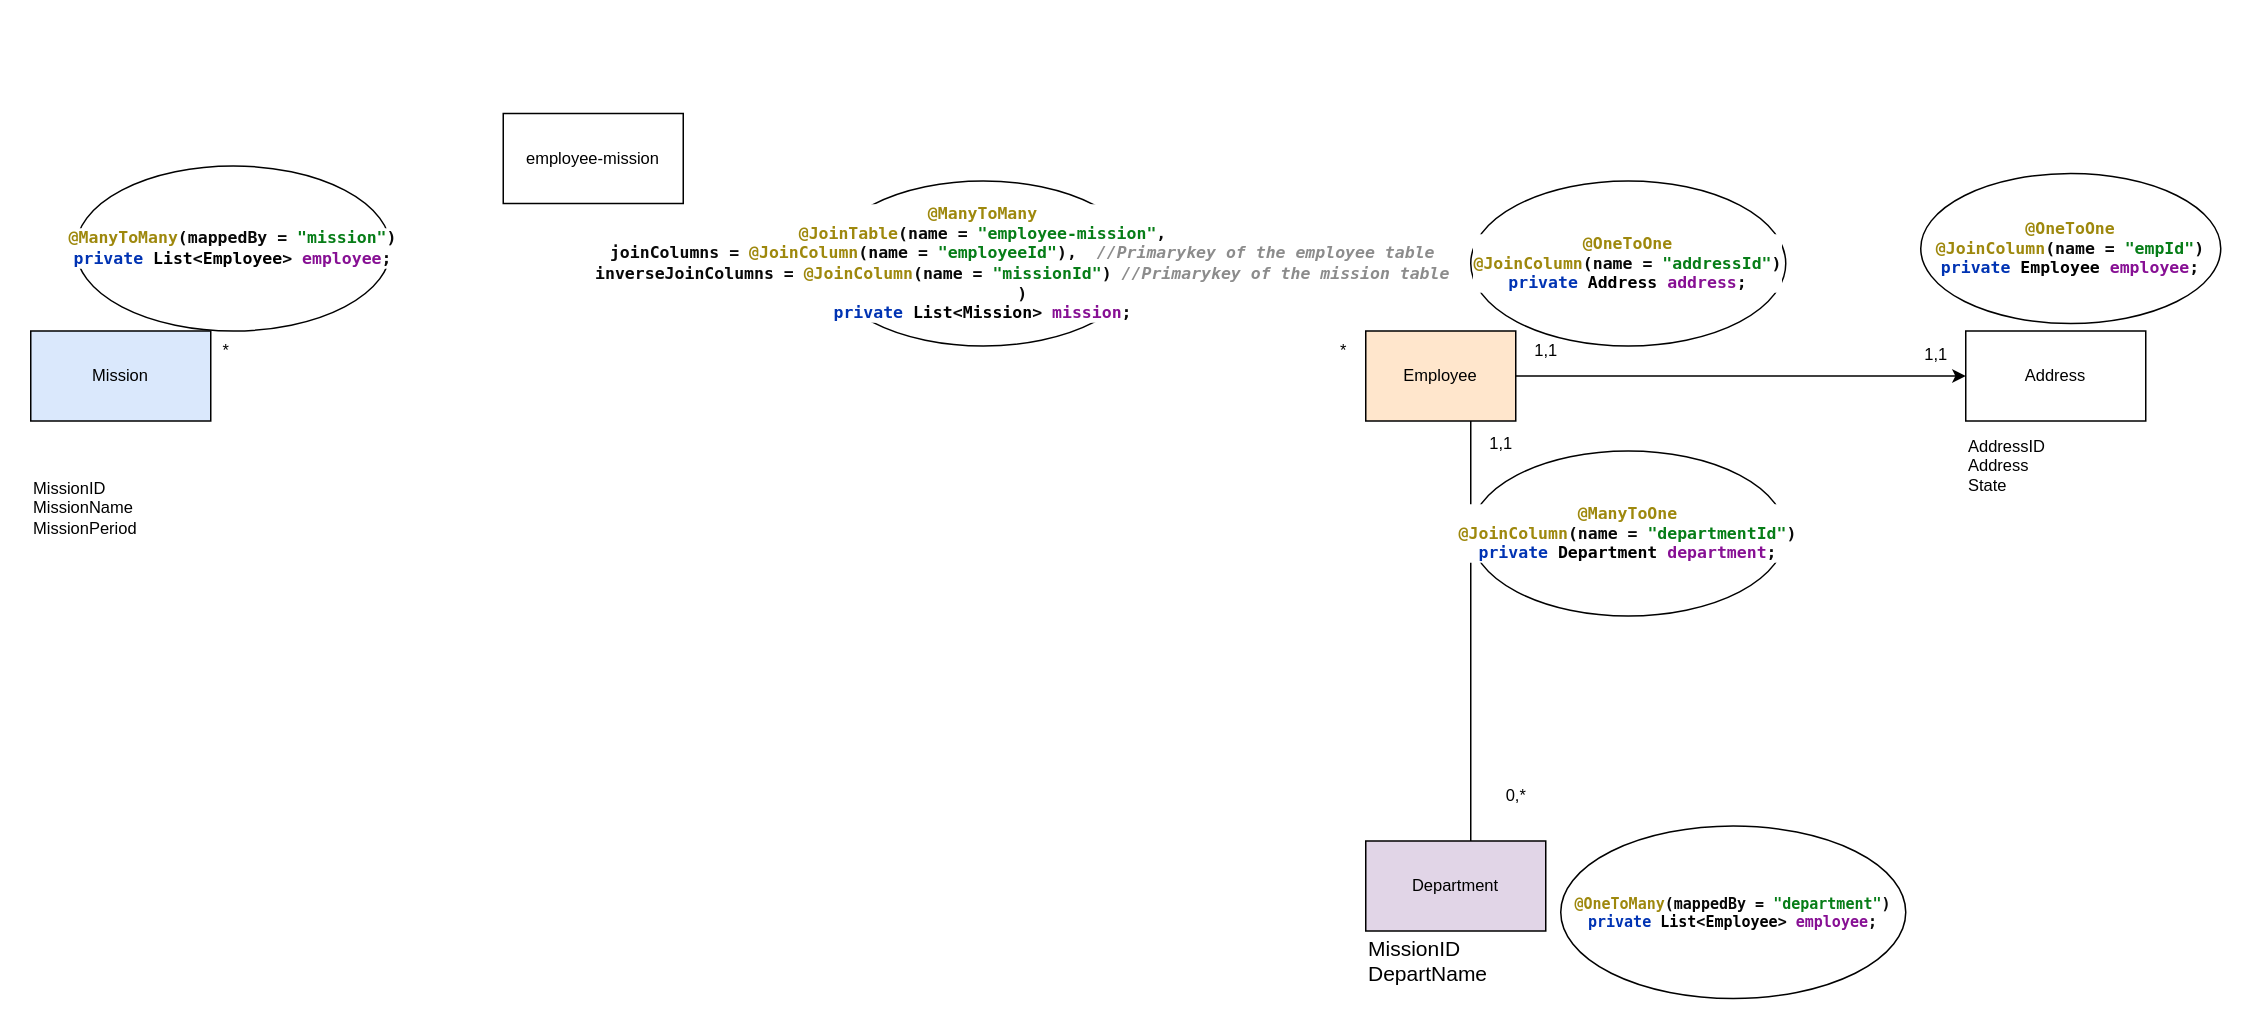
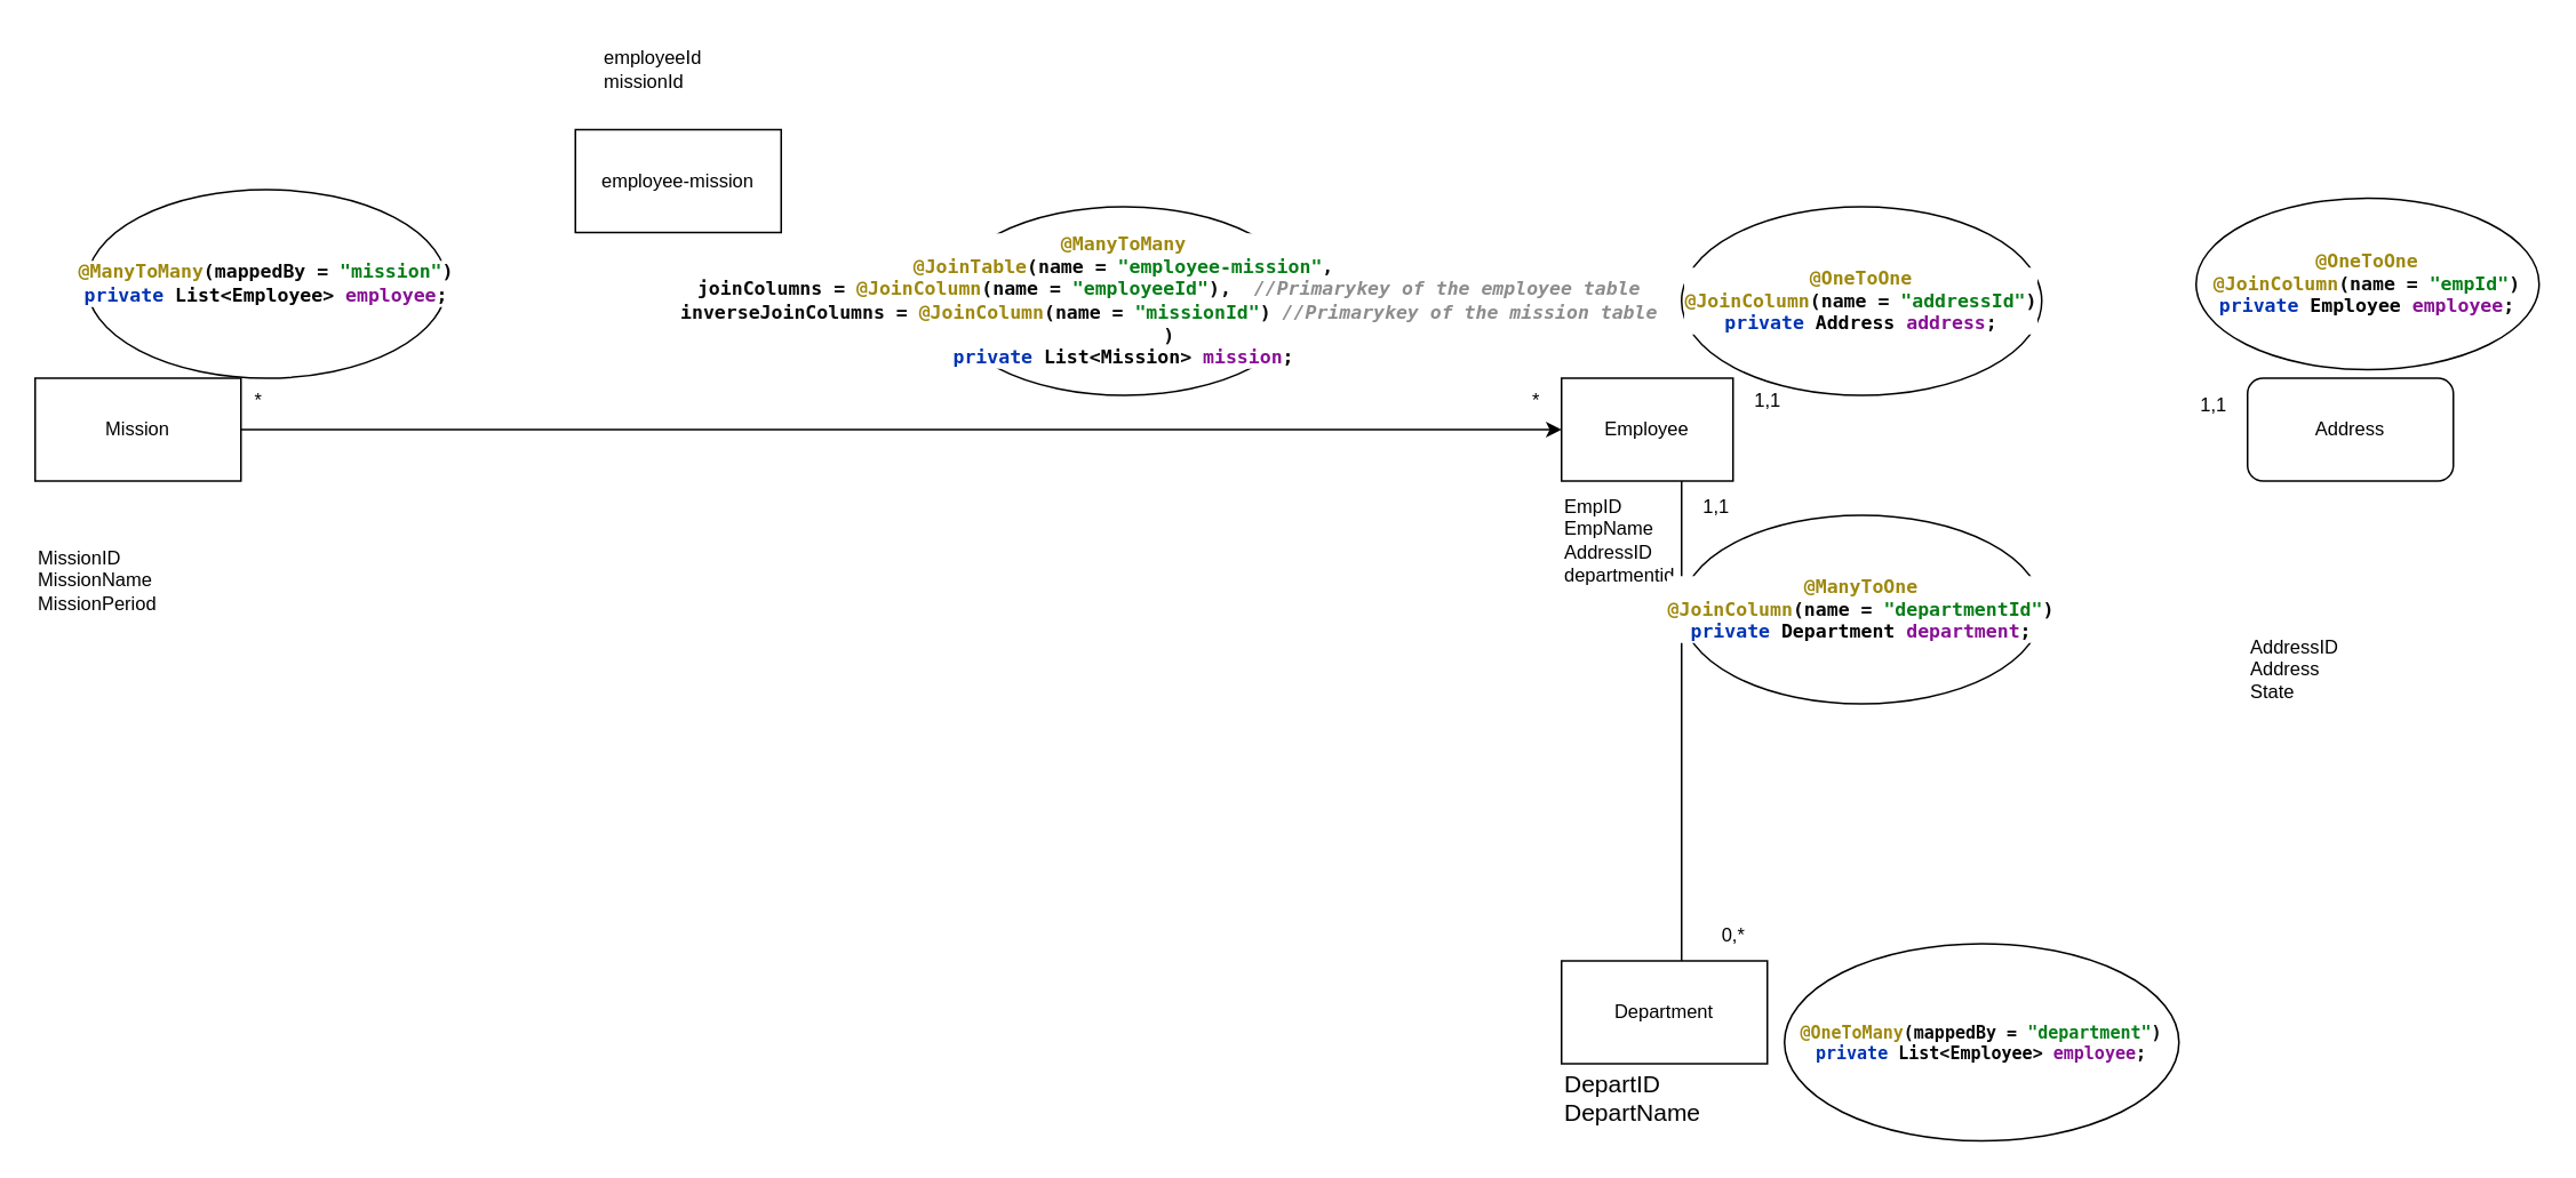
+ <mxCell id="26" value="&lt;font style=&quot;font-size: 11px;&quot;&gt;employeeId&lt;/font&gt;&lt;div style=&quot;font-size: 11px;&quot;&gt;&lt;font style=&quot;font-size: 11px;&quot;&gt;missionId&lt;/font&gt;&lt;/div&gt;" style="text;html=1;align=left;verticalAlign=middle;resizable=0;points=[];autosize=1;strokeColor=none;fillColor=none;fontSize=11;" vertex="1" parent="1"><mxGeometry x="350" y="20" width="80" height="40" as="geometry" /></mxCell>
- <mxCell id="11" value="Mission" style="rounded=0;whiteSpace=wrap;html=1;fontSize=11;fillColor=#dae8fc;" vertex="1" parent="1"><mxGeometry x="20" y="220" width="120" height="60" as="geometry" /></mxCell>
+ <mxCell id="11" value="Mission" style="rounded=0;whiteSpace=wrap;html=1;fontSize=11;" vertex="1" parent="1"><mxGeometry x="20" y="220" width="120" height="60" as="geometry" /></mxCell>
+ <mxCell id="10" style="edgeStyle=orthogonalEdgeStyle;rounded=0;orthogonalLoop=1;jettySize=auto;html=1;fontSize=11;" edge="1" parent="1" source="11" target="4"><mxGeometry relative="1" as="geometry" /></mxCell>
- <mxCell id="4" value="Employee" style="rounded=0;whiteSpace=wrap;html=1;fontSize=11;fillColor=#ffe6cc;" vertex="1" parent="1"><mxGeometry x="910" y="220" width="100" height="60" as="geometry" /></mxCell>
+ <mxCell id="4" value="Employee" style="rounded=0;whiteSpace=wrap;html=1;fontSize=11;" vertex="1" parent="1"><mxGeometry x="910" y="220" width="100" height="60" as="geometry" /></mxCell>
- <mxCell id="2" style="edgeStyle=orthogonalEdgeStyle;rounded=0;orthogonalLoop=1;jettySize=auto;html=1;entryX=0;entryY=0.5;entryDx=0;entryDy=0;fontSize=11;" edge="1" parent="1" source="4" target="5"><mxGeometry relative="1" as="geometry" /></mxCell>
- <mxCell id="5" value="Address" style="rounded=0;whiteSpace=wrap;html=1;fontSize=11;" vertex="1" parent="1"><mxGeometry x="1310" y="220" width="120" height="60" as="geometry" /></mxCell>
+ <mxCell id="5" value="Address" style="whiteSpace=wrap;html=1;fontSize=11;rounded=1;" vertex="1" parent="1"><mxGeometry x="1310" y="220" width="120" height="60" as="geometry" /></mxCell>
- <mxCell id="7" value="AddressID&lt;div style=&quot;font-size: 11px;&quot;&gt;Address&lt;/div&gt;&lt;div style=&quot;font-size: 11px;&quot;&gt;State&lt;/div&gt;" style="text;html=1;align=left;verticalAlign=middle;resizable=0;points=[];autosize=1;strokeColor=none;fillColor=none;fontSize=11;" vertex="1" parent="1"><mxGeometry x="1310" y="285" width="70" height="50" as="geometry" /></mxCell>
+ <mxCell id="7" value="AddressID&lt;div style=&quot;font-size: 11px;&quot;&gt;Address&lt;/div&gt;&lt;div style=&quot;font-size: 11px;&quot;&gt;State&lt;/div&gt;" style="text;html=1;align=left;verticalAlign=middle;resizable=0;points=[];autosize=1;strokeColor=none;fillColor=none;fontSize=11;" vertex="1" parent="1"><mxGeometry x="1310" y="365" width="70" height="50" as="geometry" /></mxCell>
+ <mxCell id="6" value="EmpID&lt;div style=&quot;font-size: 11px;&quot;&gt;EmpName&lt;/div&gt;&lt;div style=&quot;font-size: 11px;&quot;&gt;AddressID&lt;/div&gt;&lt;div style=&quot;font-size: 11px;&quot;&gt;departmentid&lt;/div&gt;" style="text;html=1;align=left;verticalAlign=middle;whiteSpace=wrap;rounded=0;fontSize=11;" vertex="1" parent="1"><mxGeometry x="910" y="300" width="60" height="30" as="geometry" /></mxCell>
- <mxCell id="17" value="0,*" style="text;html=1;align=center;verticalAlign=middle;resizable=0;points=[];autosize=1;strokeColor=none;fillColor=none;fontSize=11;" vertex="1" parent="1"><mxGeometry x="990" y="515" width="40" height="30" as="geometry" /></mxCell>
+ <mxCell id="17" value="0,*" style="text;html=1;align=center;verticalAlign=middle;resizable=0;points=[];autosize=1;strokeColor=none;fillColor=none;fontSize=11;" vertex="1" parent="1"><mxGeometry x="990" y="530" width="40" height="30" as="geometry" /></mxCell>
- <mxCell id="12" value="Department" style="rounded=0;whiteSpace=wrap;html=1;fontSize=11;fillColor=#e1d5e7;" vertex="1" parent="1"><mxGeometry x="910" y="560" width="120" height="60" as="geometry" /></mxCell>
+ <mxCell id="12" value="Department" style="rounded=0;whiteSpace=wrap;html=1;fontSize=11;" vertex="1" parent="1"><mxGeometry x="910" y="560" width="120" height="60" as="geometry" /></mxCell>
- <mxCell id="13" value="MissionID&lt;div style=&quot;font-size: 14px;&quot;&gt;DepartName&lt;/div&gt;" style="text;html=1;align=left;verticalAlign=middle;resizable=0;points=[];autosize=1;strokeColor=none;fillColor=none;fontSize=14;" vertex="1" parent="1"><mxGeometry x="910" y="615" width="100" height="50" as="geometry" /></mxCell>
+ <mxCell id="13" value="DepartID&lt;div style=&quot;font-size: 14px;&quot;&gt;DepartName&lt;/div&gt;" style="text;html=1;align=left;verticalAlign=middle;resizable=0;points=[];autosize=1;strokeColor=none;fillColor=none;fontSize=14;" vertex="1" parent="1"><mxGeometry x="910" y="615" width="100" height="50" as="geometry" /></mxCell>
